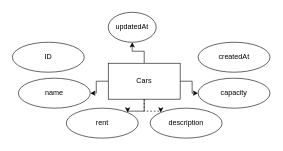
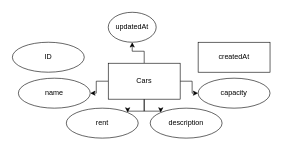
- <mxCell id="13" value="createdAt" style="ellipse;whiteSpace=wrap;html=1;" vertex="1" parent="1"><mxGeometry x="330" y="70" width="120" height="50" as="geometry" /></mxCell>
+ <mxCell id="13" value="createdAt" style="whiteSpace=wrap;html=1;rounded=0;" vertex="1" parent="1"><mxGeometry x="330" y="70" width="120" height="50" as="geometry" /></mxCell>
- <mxCell id="3" style="edgeStyle=orthogonalEdgeStyle;rounded=0;orthogonalLoop=1;jettySize=auto;html=1;entryX=0;entryY=0;entryDx=0;entryDy=0;dashed=1;" edge="1" parent="1" source="7" target="11"><mxGeometry relative="1" as="geometry" /></mxCell>
+ <mxCell id="3" style="edgeStyle=orthogonalEdgeStyle;rounded=0;orthogonalLoop=1;jettySize=auto;html=1;entryX=0;entryY=0;entryDx=0;entryDy=0;" edge="1" parent="1" source="7" target="11"><mxGeometry relative="1" as="geometry" /></mxCell>
